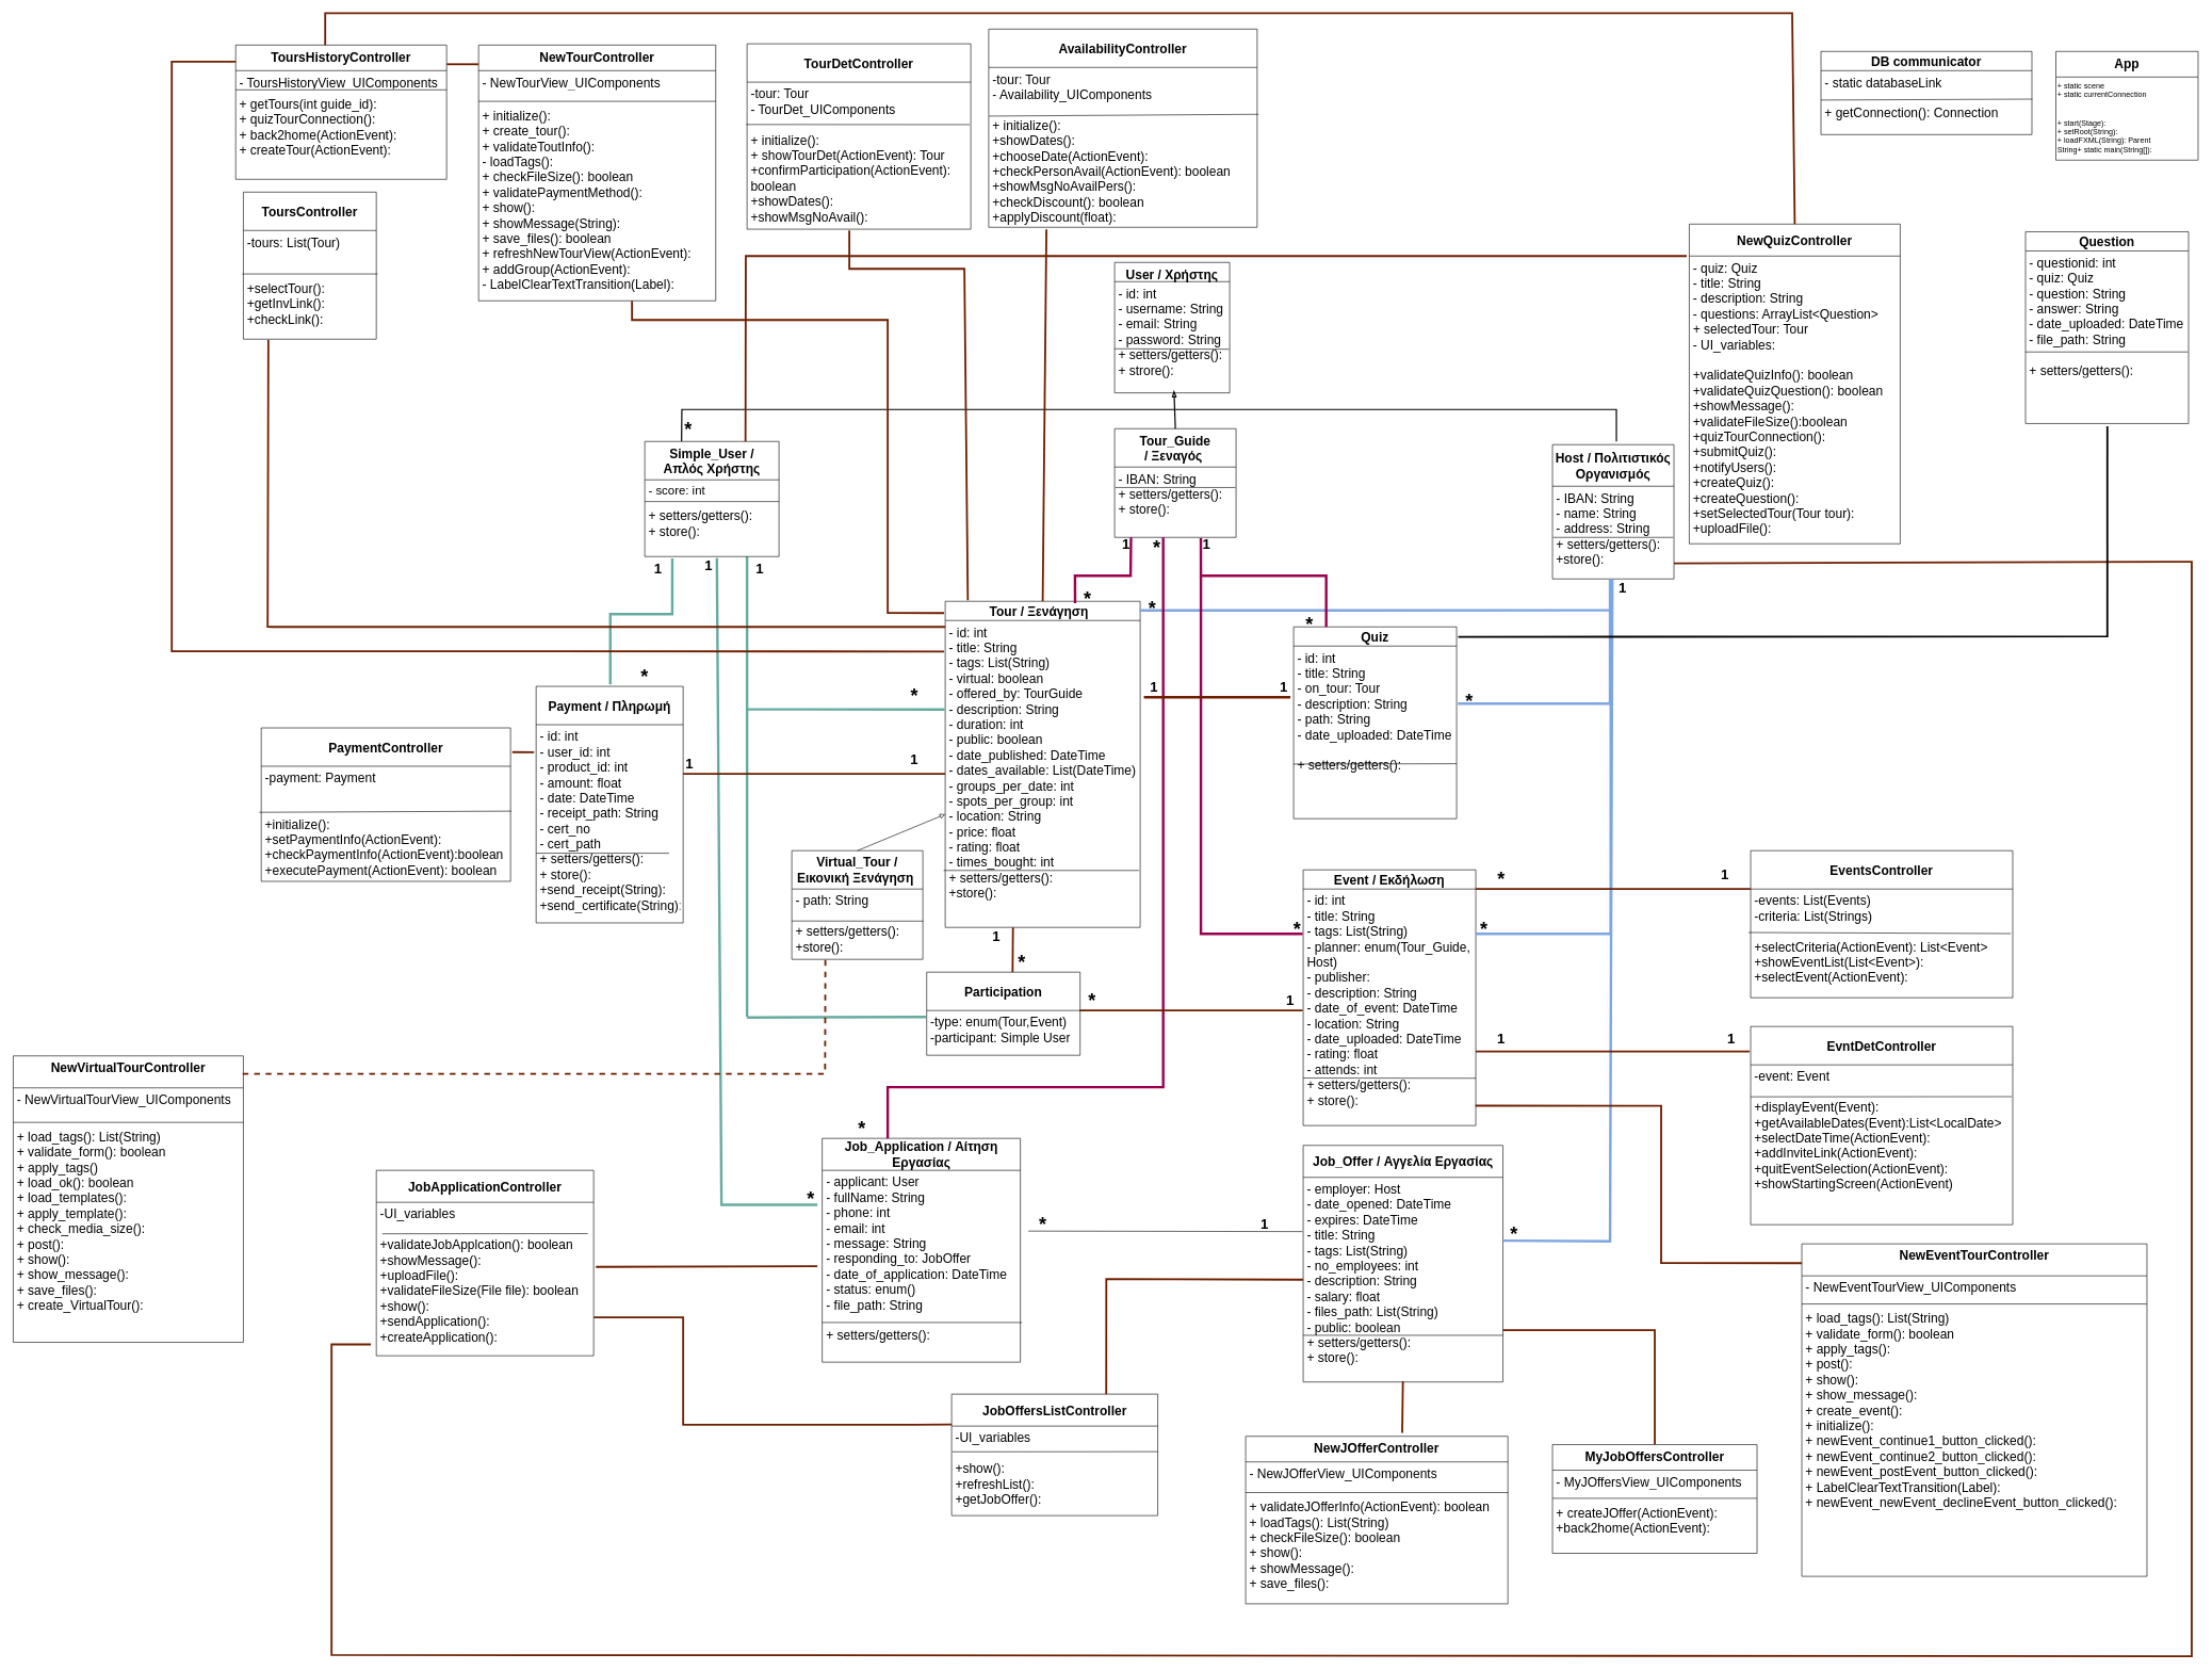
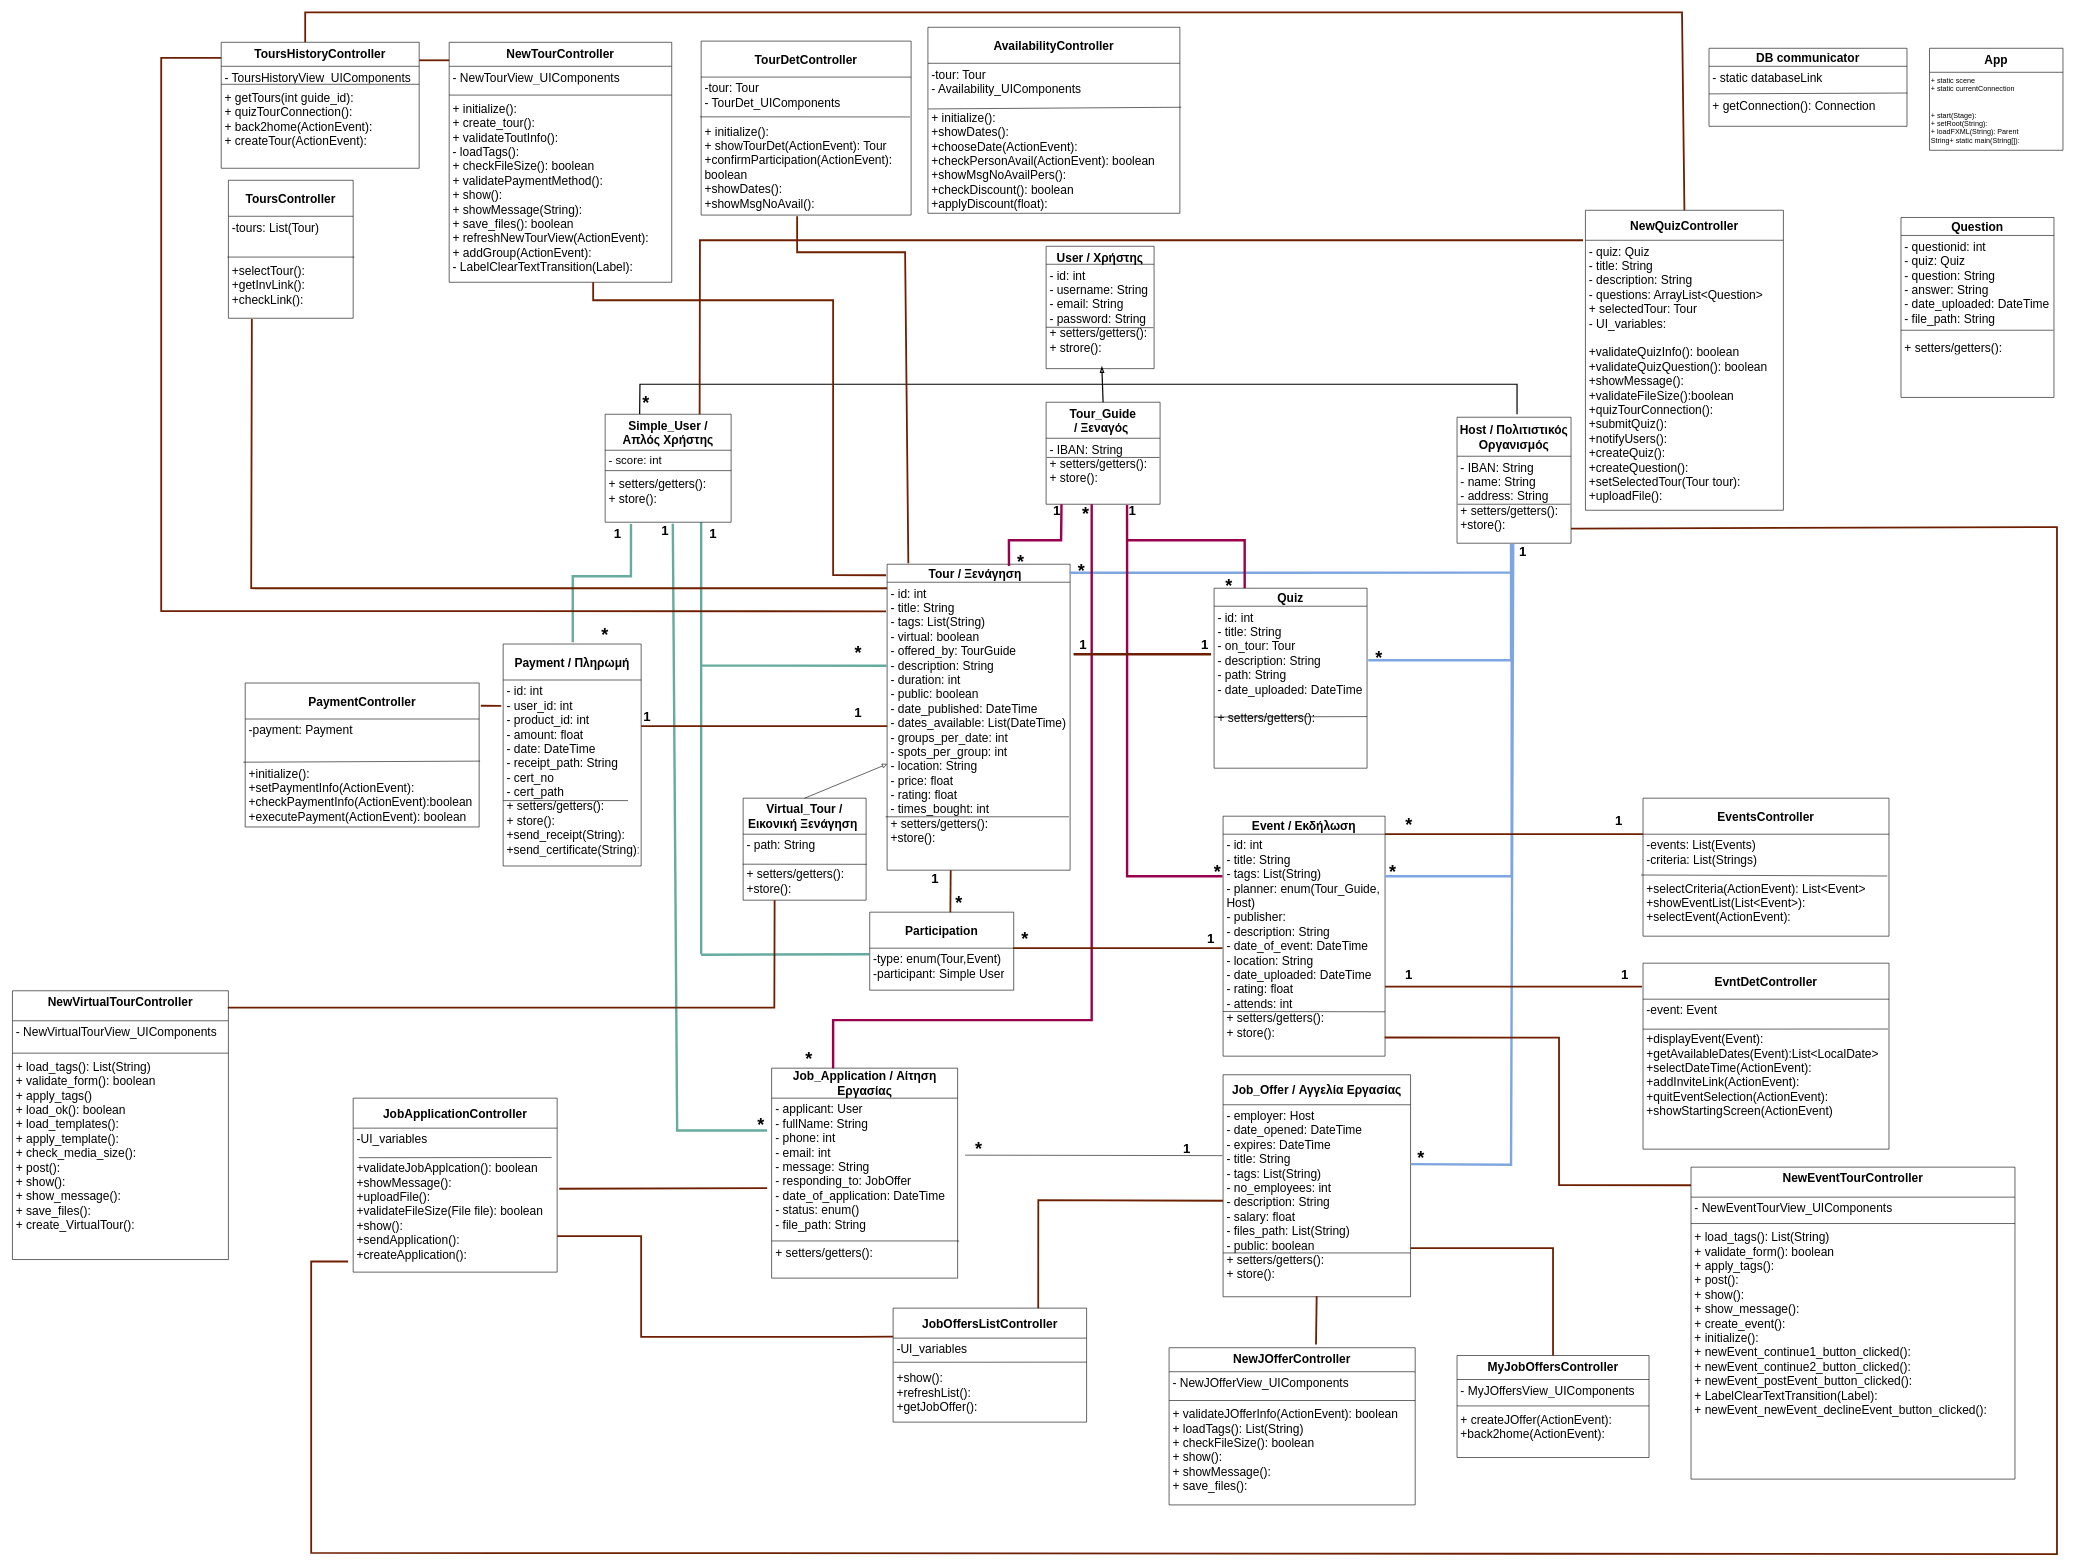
- <mxCell id="145" value="" style="endArrow=none;html=1;rounded=0;strokeColor=#6D1F00;fillColor=#a0522d;strokeWidth=3;exitX=0.215;exitY=1.013;exitDx=0;exitDy=0;exitPerimeter=0;entryX=0.5;entryY=0;entryDx=0;entryDy=0;" parent="1" source="107" edge="1" target="22"><mxGeometry width="50" height="50" relative="1" as="geometry"><mxPoint x="1228" y="528.33" as="sourcePoint" /><mxPoint x="1563" y="930" as="targetPoint" /></mxGeometry></mxCell>
- <mxCell id="165" value="" style="endArrow=none;html=1;rounded=0;entryX=0.502;entryY=1.015;entryDx=0;entryDy=0;entryPerimeter=0;strokeColor=#000000;strokeWidth=3;exitX=1.01;exitY=0.052;exitDx=0;exitDy=0;exitPerimeter=0;" parent="1" source="30" target="163" edge="1"><mxGeometry width="50" height="50" relative="1" as="geometry"><mxPoint x="2308" y="1000" as="sourcePoint" /><mxPoint x="2768" y="140" as="targetPoint" /><Array as="points"><mxPoint x="3296" y="995" /></Array></mxGeometry></mxCell>
- <mxCell id="155" value="" style="endArrow=none;html=1;rounded=0;strokeColor=#6D1F00;fillColor=#a0522d;strokeWidth=3;entryX=0.256;entryY=1.002;entryDx=0;entryDy=0;entryPerimeter=0;exitX=0.997;exitY=0.063;exitDx=0;exitDy=0;exitPerimeter=0;dashed=1;" parent="1" source="151" target="26" edge="1"><mxGeometry width="50" height="50" relative="1" as="geometry"><mxPoint x="378" y="1719.41" as="sourcePoint" /><mxPoint x="1238" y="1719.41" as="targetPoint" /><Array as="points"><mxPoint x="1290" y="1679" /></Array></mxGeometry></mxCell>
+ <mxCell id="155" value="" style="endArrow=none;html=1;rounded=0;strokeColor=#6D1F00;fillColor=#a0522d;strokeWidth=3;entryX=0.256;entryY=1.002;entryDx=0;entryDy=0;entryPerimeter=0;exitX=0.997;exitY=0.063;exitDx=0;exitDy=0;exitPerimeter=0;" parent="1" source="151" target="26" edge="1"><mxGeometry width="50" height="50" relative="1" as="geometry"><mxPoint x="378" y="1719.41" as="sourcePoint" /><mxPoint x="1238" y="1719.41" as="targetPoint" /><Array as="points"><mxPoint x="1290" y="1679" /></Array></mxGeometry></mxCell>
